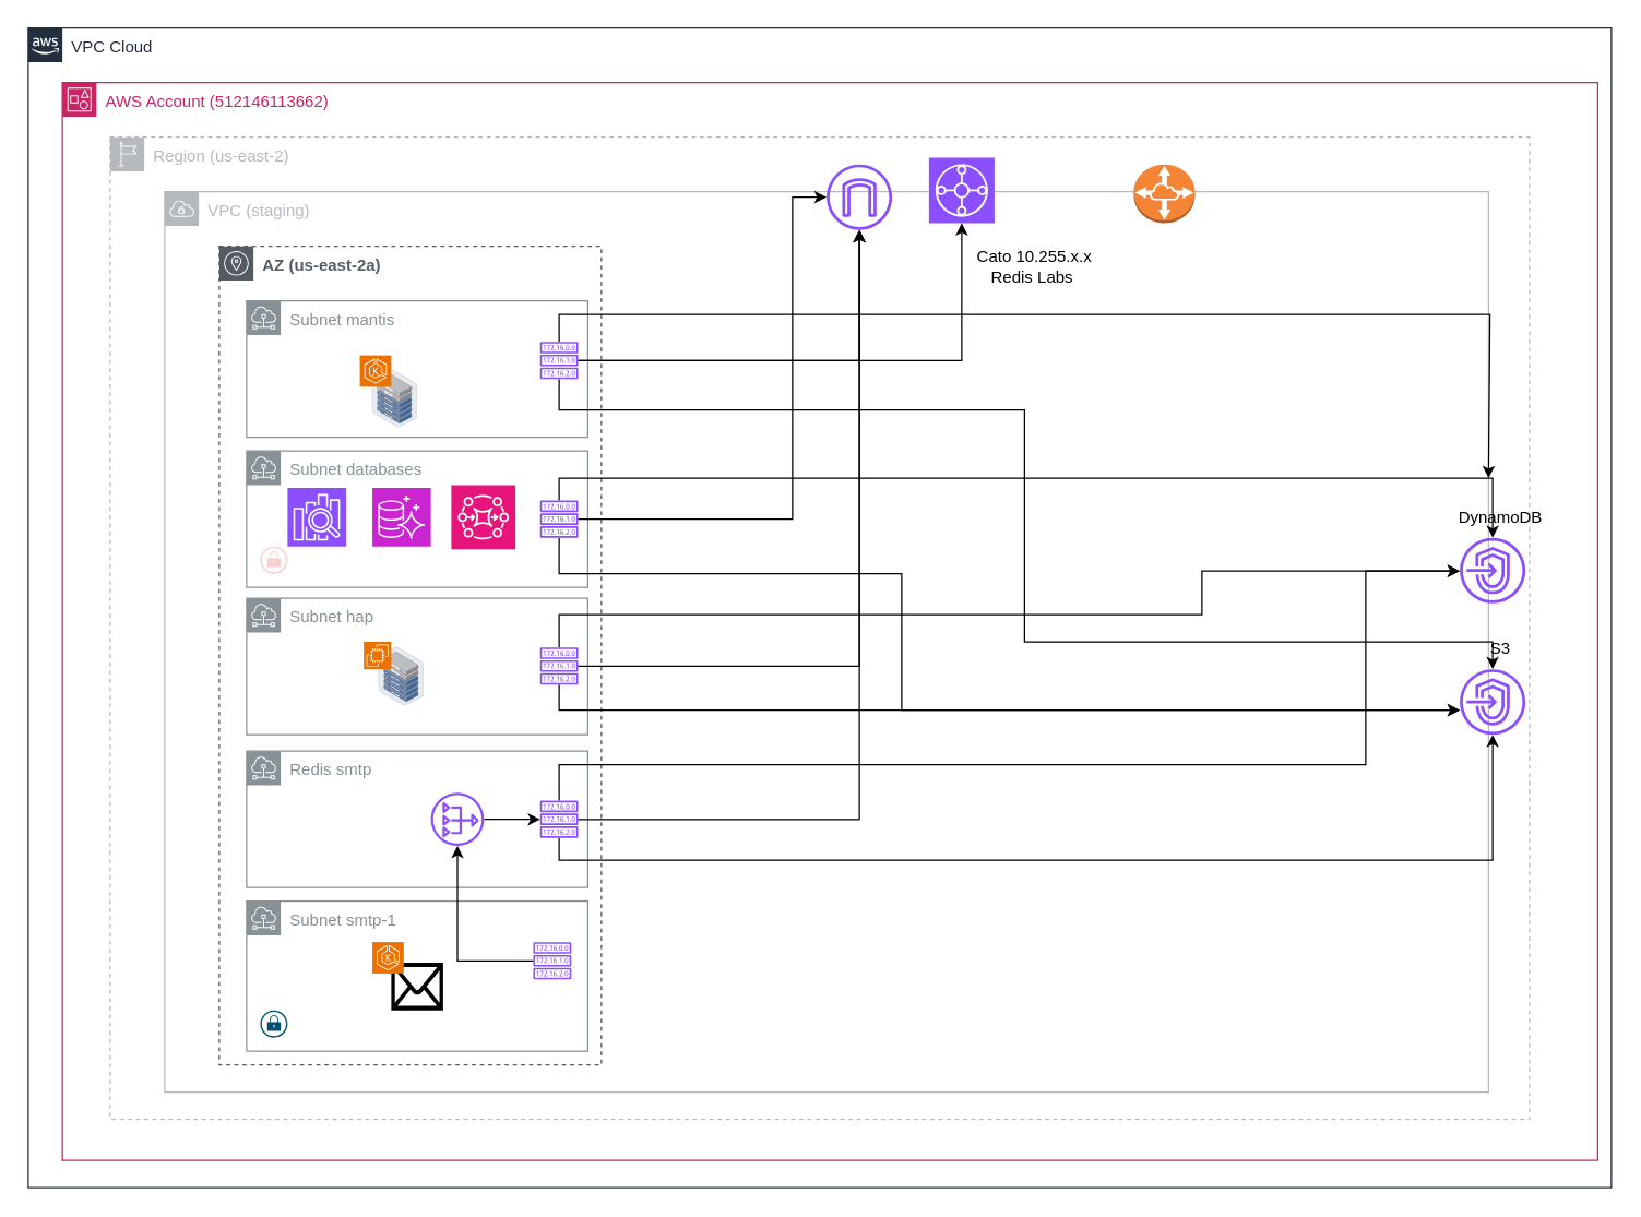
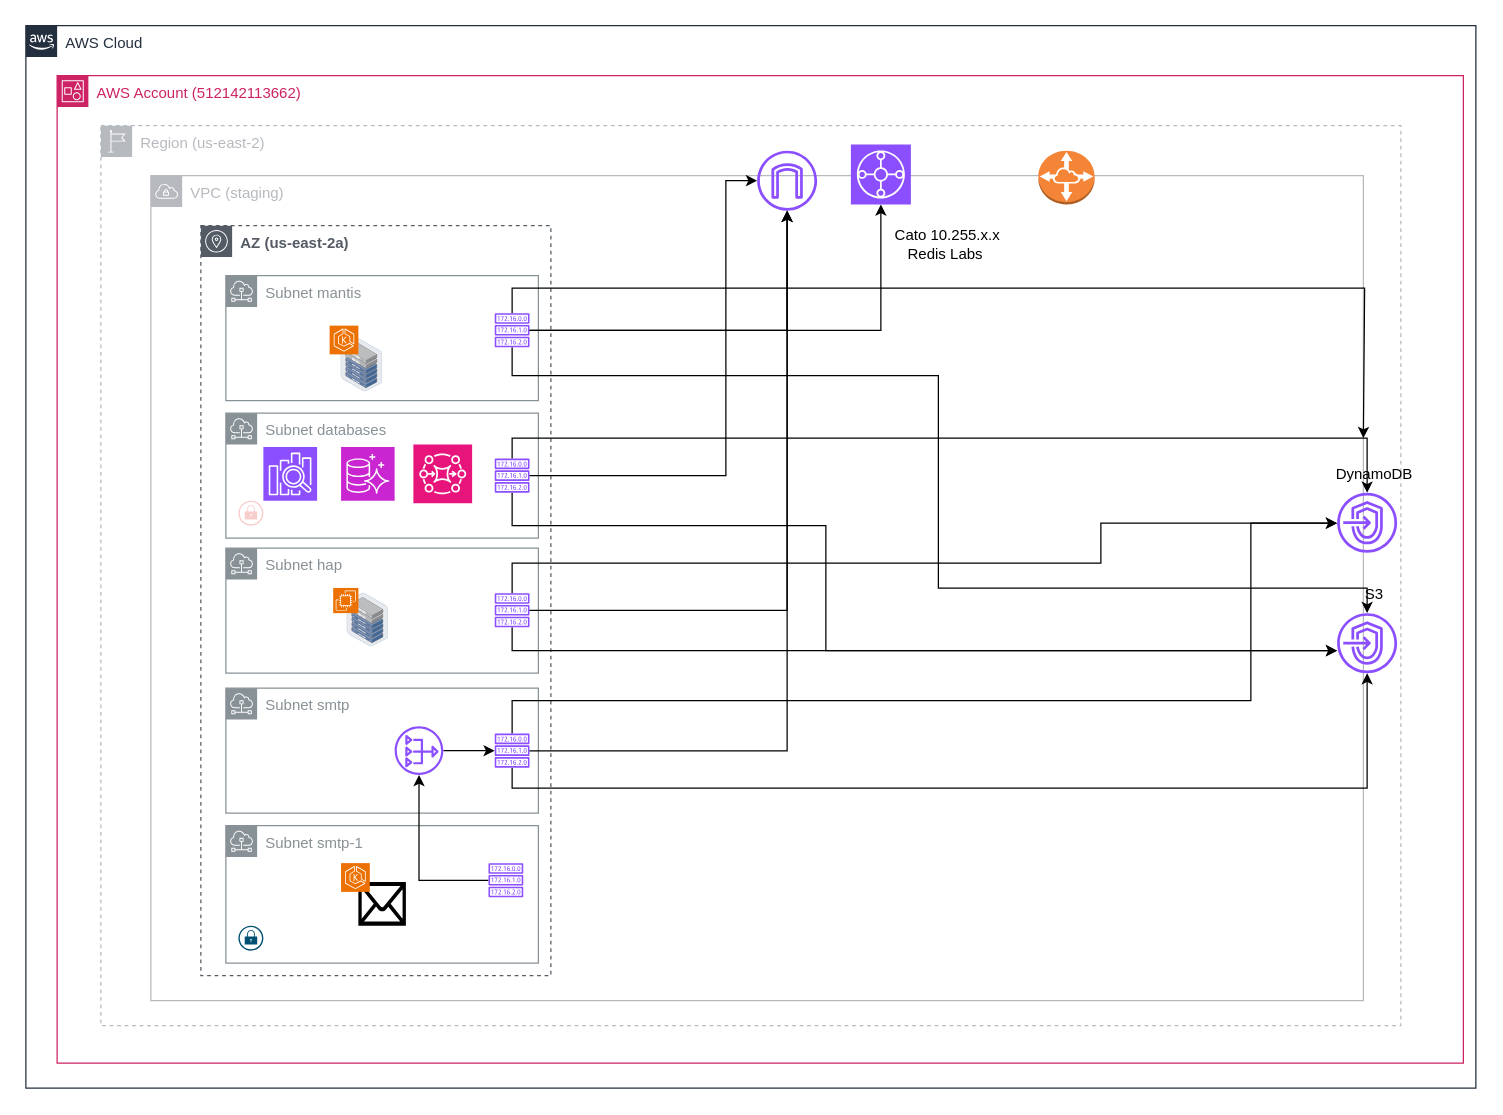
- <mxCell id="3" value="VPC Cloud" style="points=[[0,0],[0.25,0],[0.5,0],[0.75,0],[1,0],[1,0.25],[1,0.5],[1,0.75],[1,1],[0.75,1],[0.5,1],[0.25,1],[0,1],[0,0.75],[0,0.5],[0,0.25]];outlineConnect=0;gradientColor=none;html=1;whiteSpace=wrap;fontSize=12;fontStyle=0;shape=mxgraph.aws4.group;grIcon=mxgraph.aws4.group_aws_cloud_alt;strokeColor=#232F3E;fillColor=none;verticalAlign=top;align=left;spacingLeft=30;fontColor=#232F3E;dashed=0;labelBackgroundColor=#ffffff;container=1;pointerEvents=0;collapsible=0;recursiveResize=0;" parent="1" vertex="1"><mxGeometry y="20" width="1160" height="850" as="geometry" x="20" /></mxCell>
+ <mxCell id="3" value="AWS Cloud" style="points=[[0,0],[0.25,0],[0.5,0],[0.75,0],[1,0],[1,0.25],[1,0.5],[1,0.75],[1,1],[0.75,1],[0.5,1],[0.25,1],[0,1],[0,0.75],[0,0.5],[0,0.25]];outlineConnect=0;gradientColor=none;html=1;whiteSpace=wrap;fontSize=12;fontStyle=0;shape=mxgraph.aws4.group;grIcon=mxgraph.aws4.group_aws_cloud_alt;strokeColor=#232F3E;fillColor=none;verticalAlign=top;align=left;spacingLeft=30;fontColor=#232F3E;dashed=0;labelBackgroundColor=#ffffff;container=1;pointerEvents=0;collapsible=0;recursiveResize=0;" parent="1" vertex="1"><mxGeometry y="20" width="1160" height="850" as="geometry" x="20" /></mxCell>
- <mxCell id="8" value="AWS Account (512146113662)" style="points=[[0,0],[0.25,0],[0.5,0],[0.75,0],[1,0],[1,0.25],[1,0.5],[1,0.75],[1,1],[0.75,1],[0.5,1],[0.25,1],[0,1],[0,0.75],[0,0.5],[0,0.25]];outlineConnect=0;gradientColor=none;html=1;whiteSpace=wrap;fontSize=12;fontStyle=0;container=1;pointerEvents=0;collapsible=0;recursiveResize=0;shape=mxgraph.aws4.group;grIcon=mxgraph.aws4.group_account;strokeColor=#CD2264;fillColor=none;verticalAlign=top;align=left;spacingLeft=30;fontColor=#CD2264;dashed=0;" parent="1" vertex="1"><mxGeometry x="45" width="1125" height="790" as="geometry" y="60" /></mxCell>
+ <mxCell id="8" value="AWS Account (512142113662)" style="points=[[0,0],[0.25,0],[0.5,0],[0.75,0],[1,0],[1,0.25],[1,0.5],[1,0.75],[1,1],[0.75,1],[0.5,1],[0.25,1],[0,1],[0,0.75],[0,0.5],[0,0.25]];outlineConnect=0;gradientColor=none;html=1;whiteSpace=wrap;fontSize=12;fontStyle=0;container=1;pointerEvents=0;collapsible=0;recursiveResize=0;shape=mxgraph.aws4.group;grIcon=mxgraph.aws4.group_account;strokeColor=#CD2264;fillColor=none;verticalAlign=top;align=left;spacingLeft=30;fontColor=#CD2264;dashed=0;" parent="1" vertex="1"><mxGeometry x="45" width="1125" height="790" as="geometry" y="60" /></mxCell>
- <mxCell id="11" value="Redis smtp" style="sketch=0;outlineConnect=0;gradientColor=none;html=1;whiteSpace=wrap;fontSize=12;fontStyle=0;shape=mxgraph.aws4.group;grIcon=mxgraph.aws4.group_subnet;strokeColor=#879196;fillColor=none;verticalAlign=top;align=left;spacingLeft=30;fontColor=#879196;dashed=0;" parent="8" vertex="1"><mxGeometry x="135" y="490" width="250" height="100" as="geometry" /></mxCell>
+ <mxCell id="11" value="Subnet smtp" style="sketch=0;outlineConnect=0;gradientColor=none;html=1;whiteSpace=wrap;fontSize=12;fontStyle=0;shape=mxgraph.aws4.group;grIcon=mxgraph.aws4.group_subnet;strokeColor=#879196;fillColor=none;verticalAlign=top;align=left;spacingLeft=30;fontColor=#879196;dashed=0;" parent="8" vertex="1"><mxGeometry x="135" y="490" width="250" height="100" as="geometry" /></mxCell>
